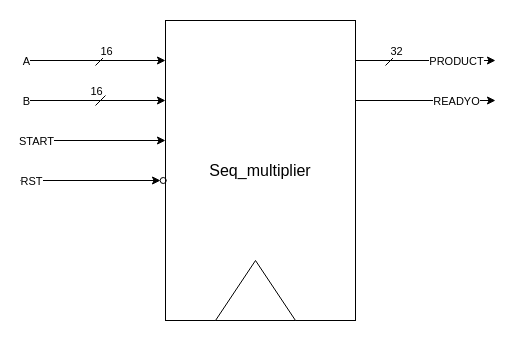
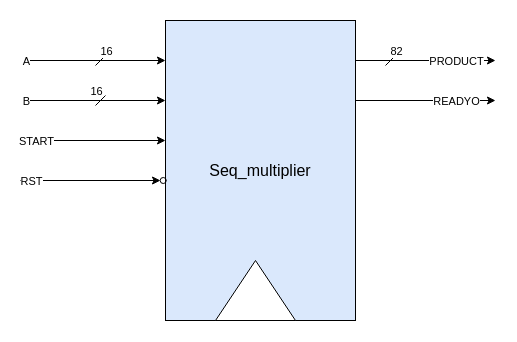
- <mxCell id="17" value="32" style="edgeLabel;resizable=0;html=1;;align=center;verticalAlign=middle;" connectable="0" vertex="1" parent="1"><mxGeometry x="395" y="50" as="geometry" /></mxCell>
+ <mxCell id="17" value="82" style="edgeLabel;resizable=0;html=1;;align=center;verticalAlign=middle;" connectable="0" vertex="1" parent="1"><mxGeometry x="395" y="50" as="geometry" /></mxCell>
- <mxCell id="3" value="&lt;font style=&quot;font-size: 16px;&quot;&gt;Seq_multiplier&lt;/font&gt;" style="rounded=0;whiteSpace=wrap;html=1;" vertex="1" parent="1"><mxGeometry x="165" y="20" width="190" height="300" as="geometry" /></mxCell>
+ <mxCell id="3" value="&lt;font style=&quot;font-size: 16px;&quot;&gt;Seq_multiplier&lt;/font&gt;" style="rounded=0;whiteSpace=wrap;html=1;fillColor=#dae8fc;" vertex="1" parent="1"><mxGeometry x="165" y="20" width="190" height="300" as="geometry" /></mxCell>
